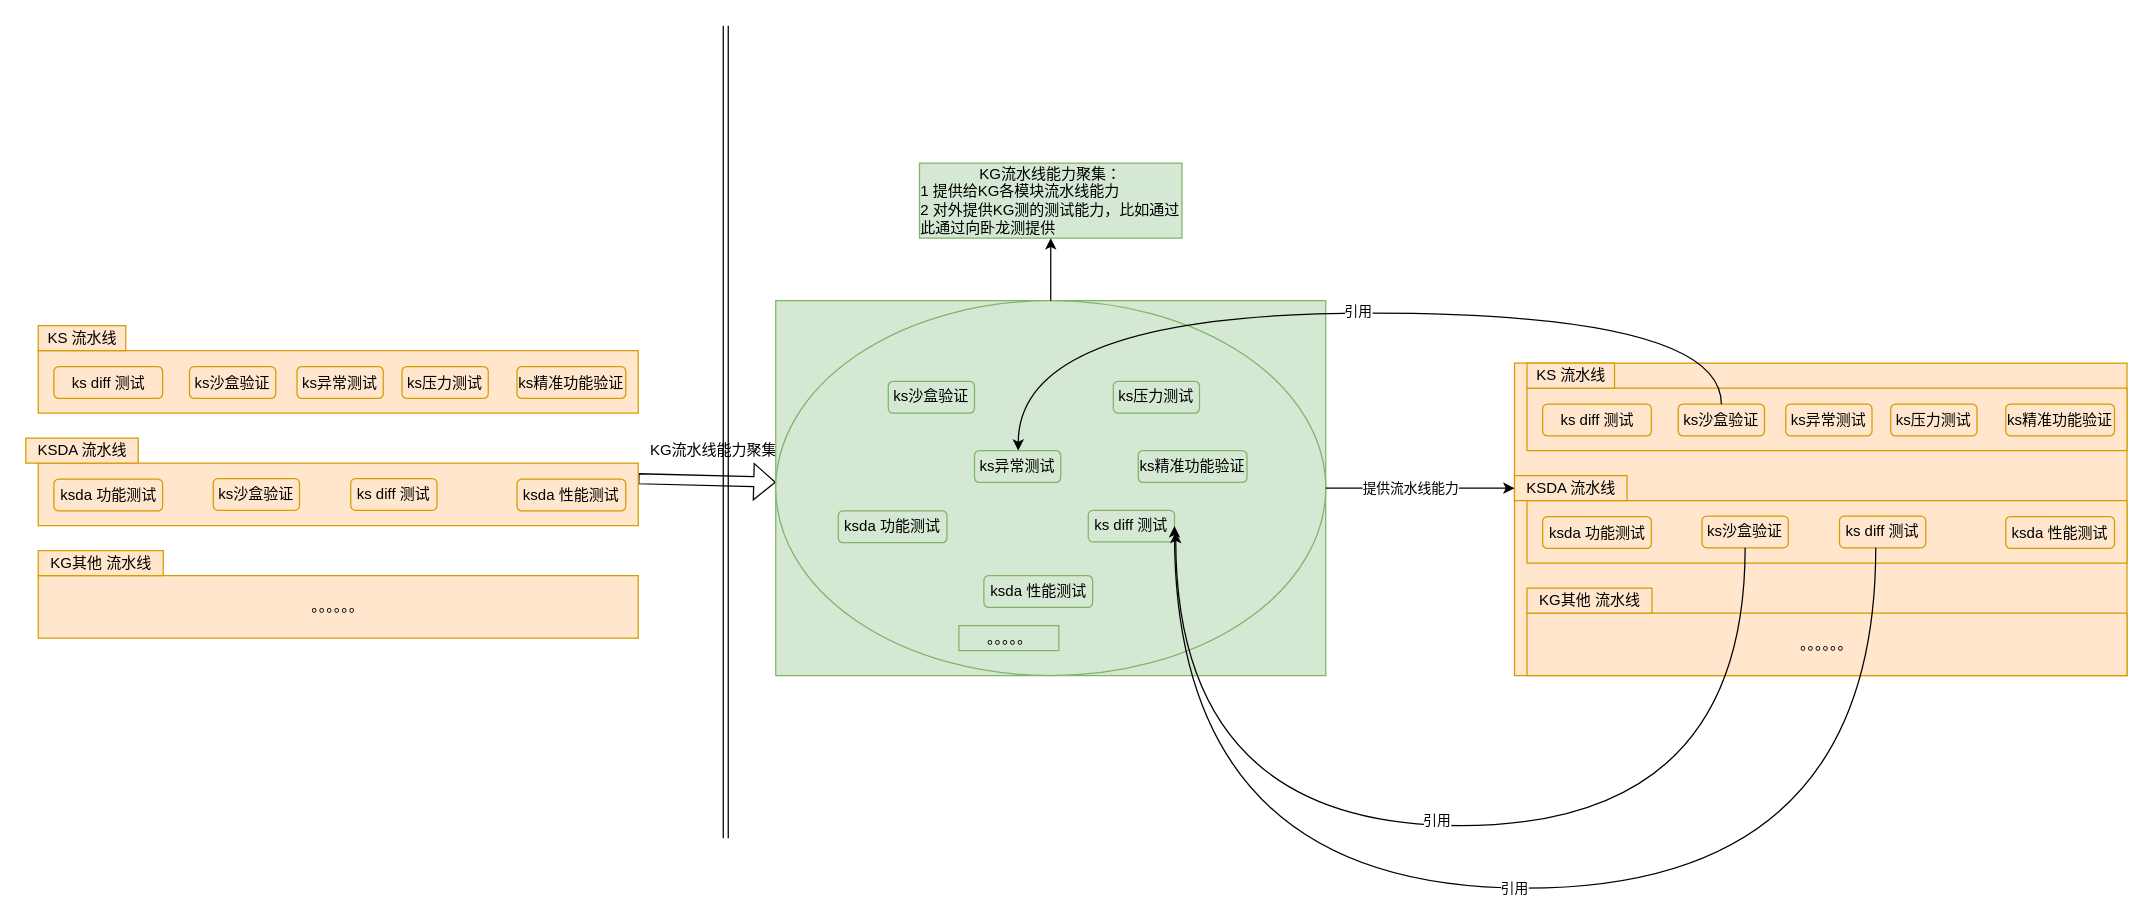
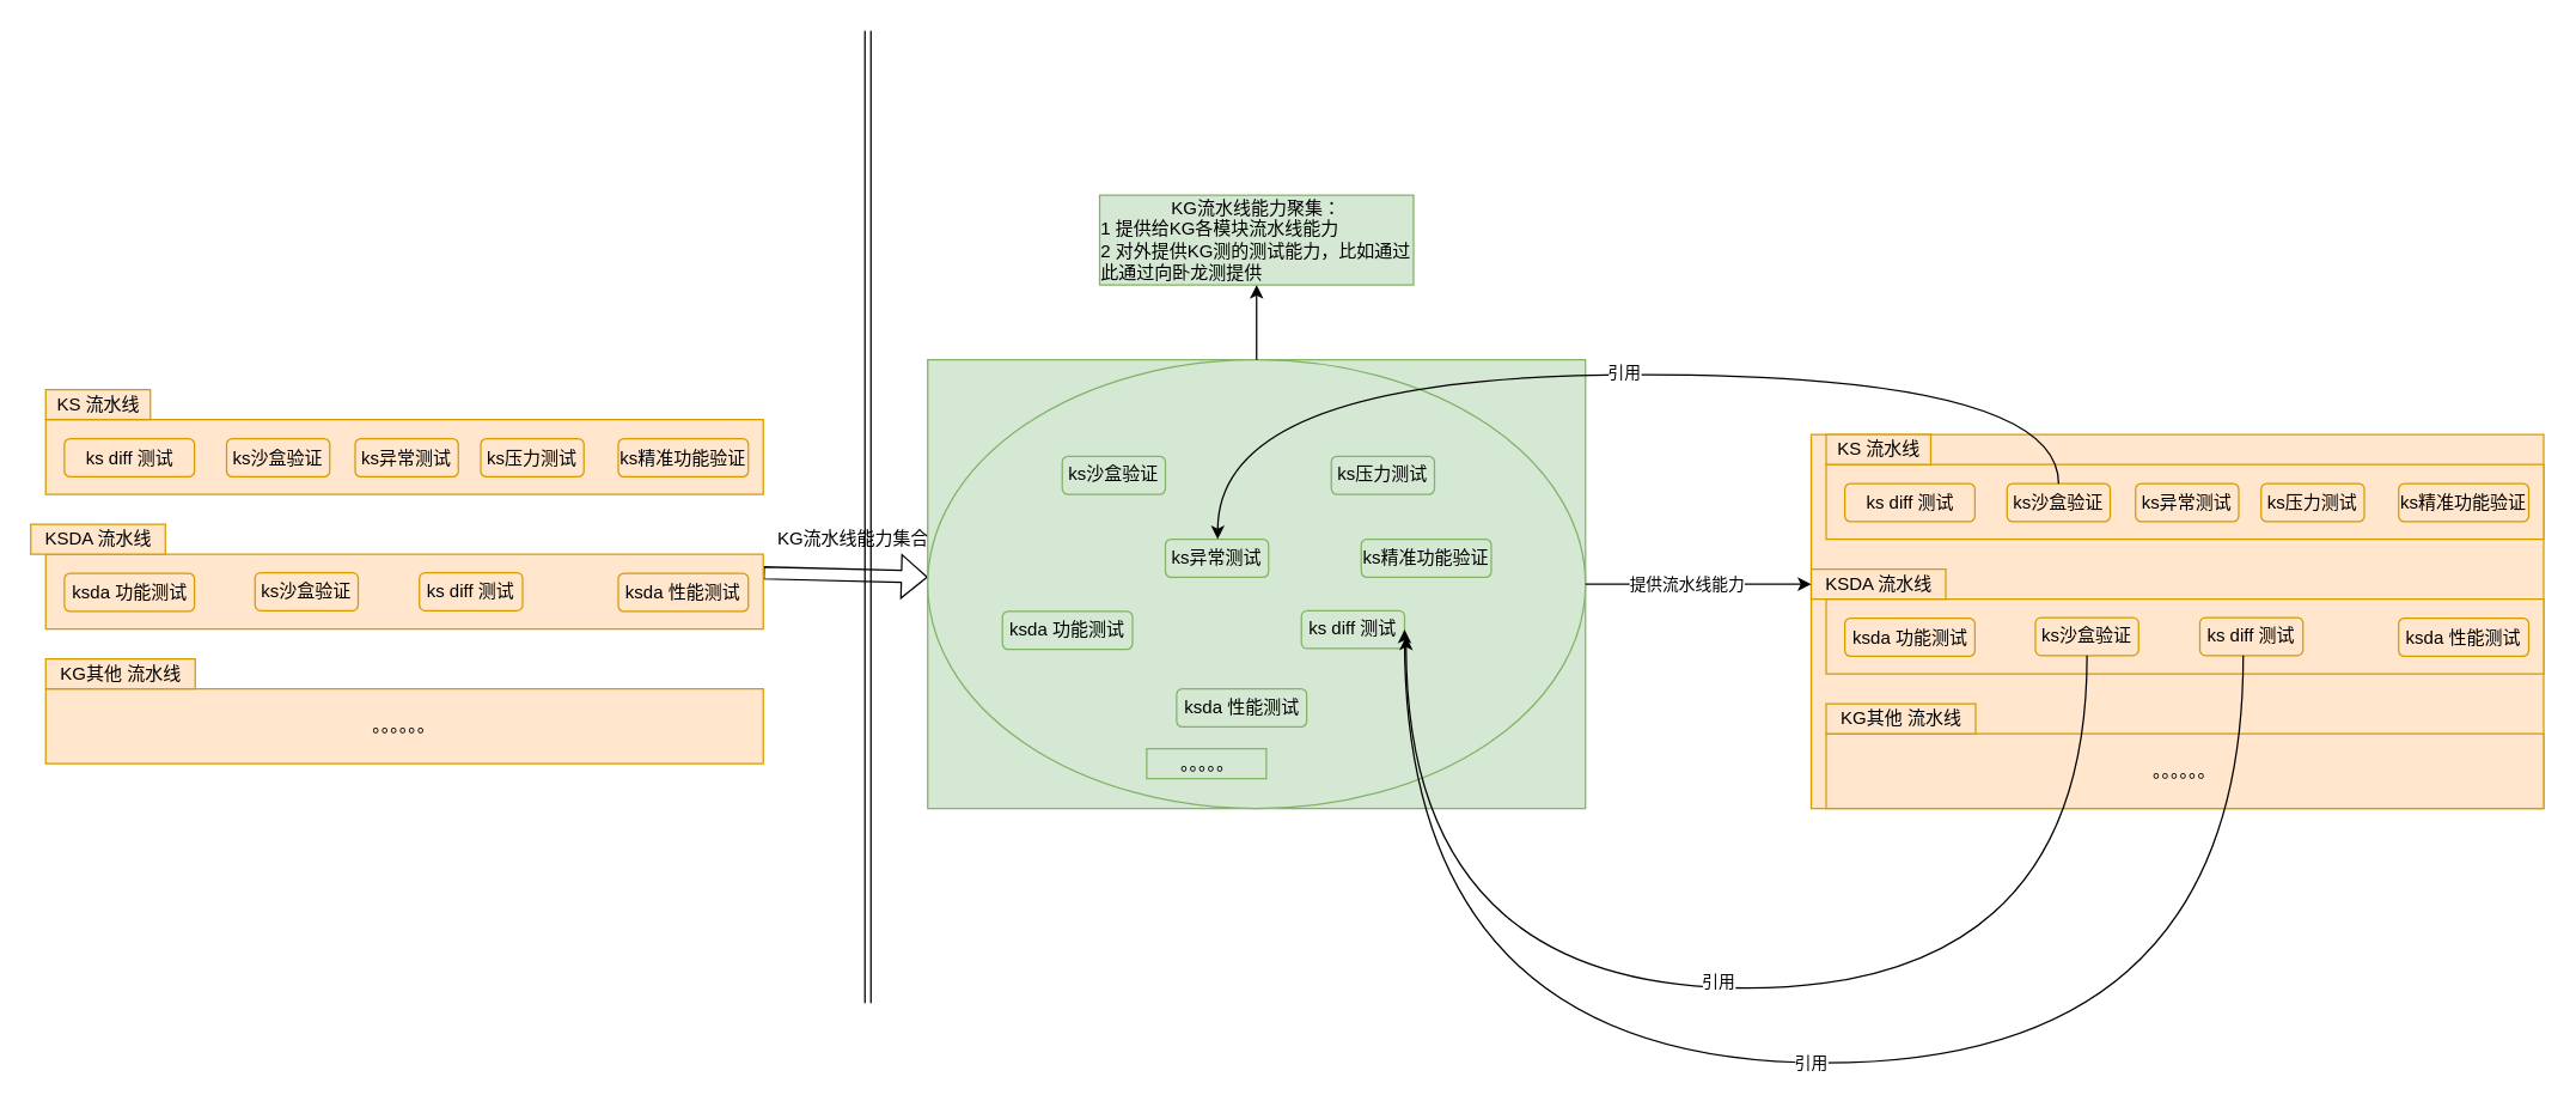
- <mxCell id="6" value="KG流水线能力聚集" style="text;html=1;align=center;verticalAlign=middle;resizable=0;points=[];autosize=1;strokeColor=none;fillColor=none;" vertex="1" parent="1"><mxGeometry x="510" y="350" width="120" height="20" as="geometry" /></mxCell>
+ <mxCell id="6" value="KG流水线能力集合" style="text;html=1;align=center;verticalAlign=middle;resizable=0;points=[];autosize=1;strokeColor=none;fillColor=none;" vertex="1" parent="1"><mxGeometry x="510" y="350" width="120" height="20" as="geometry" /></mxCell>
